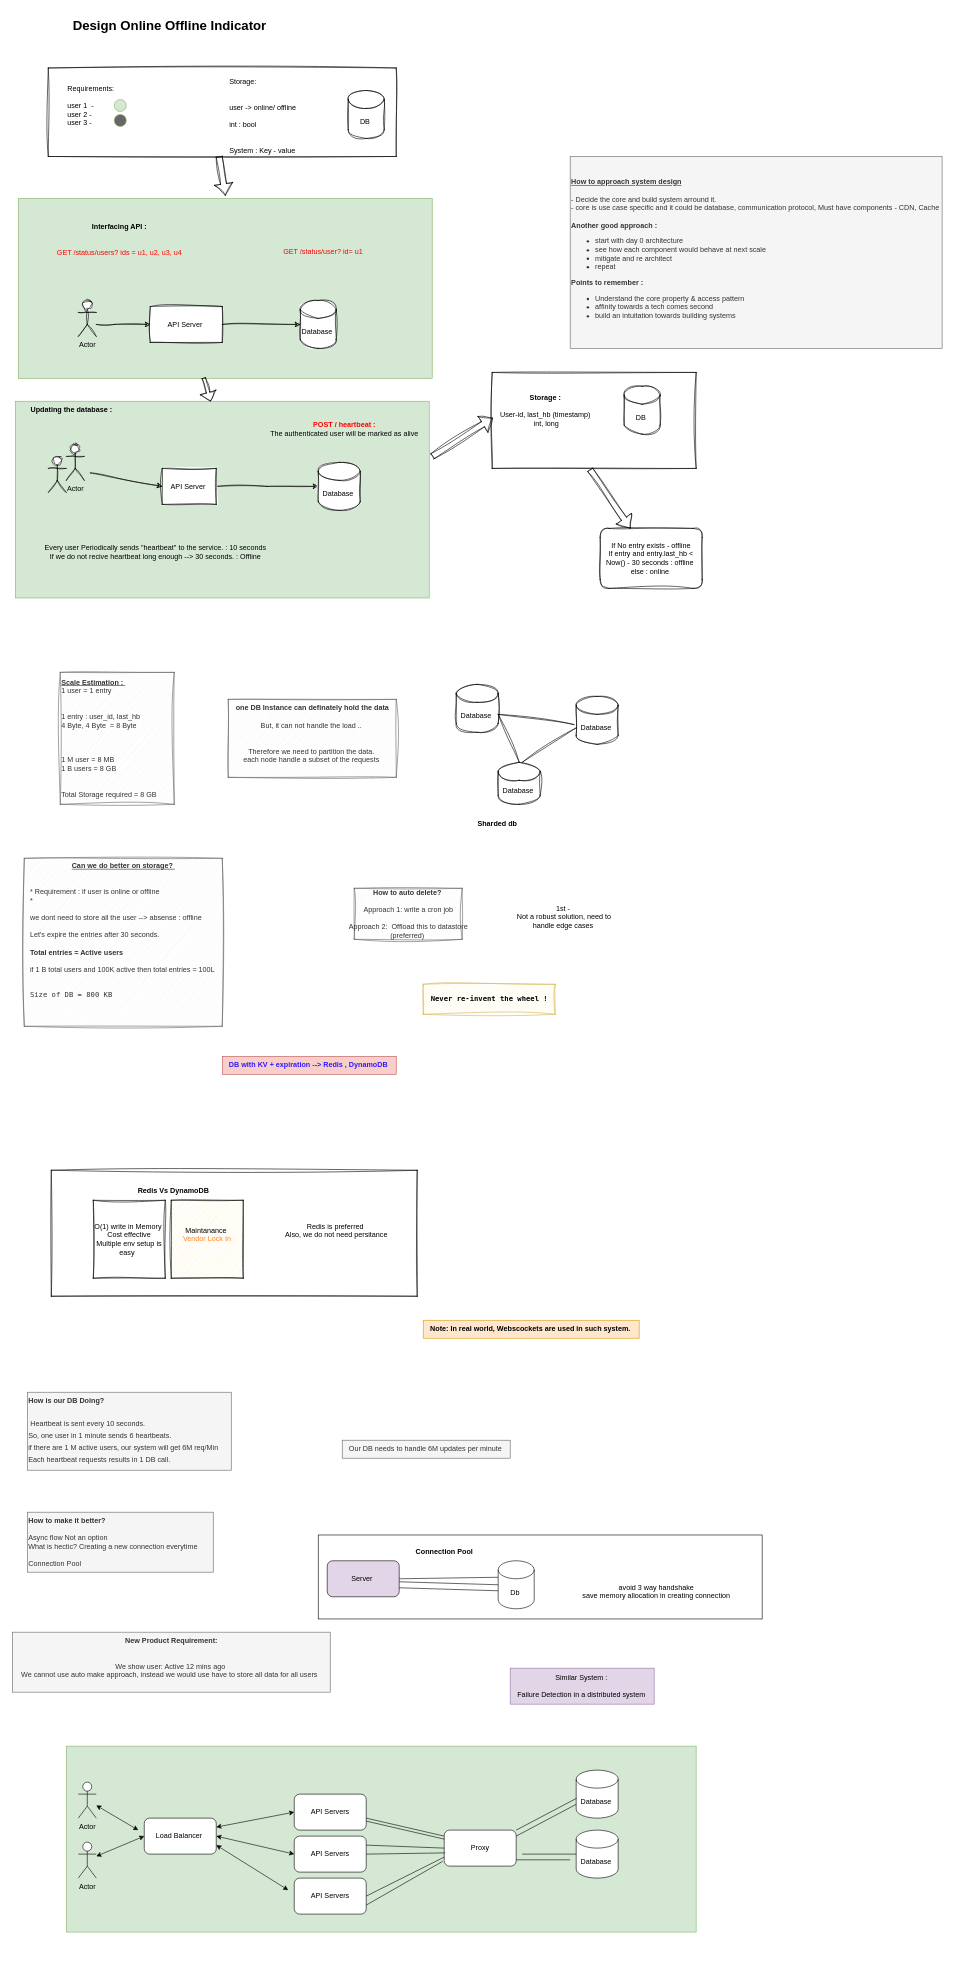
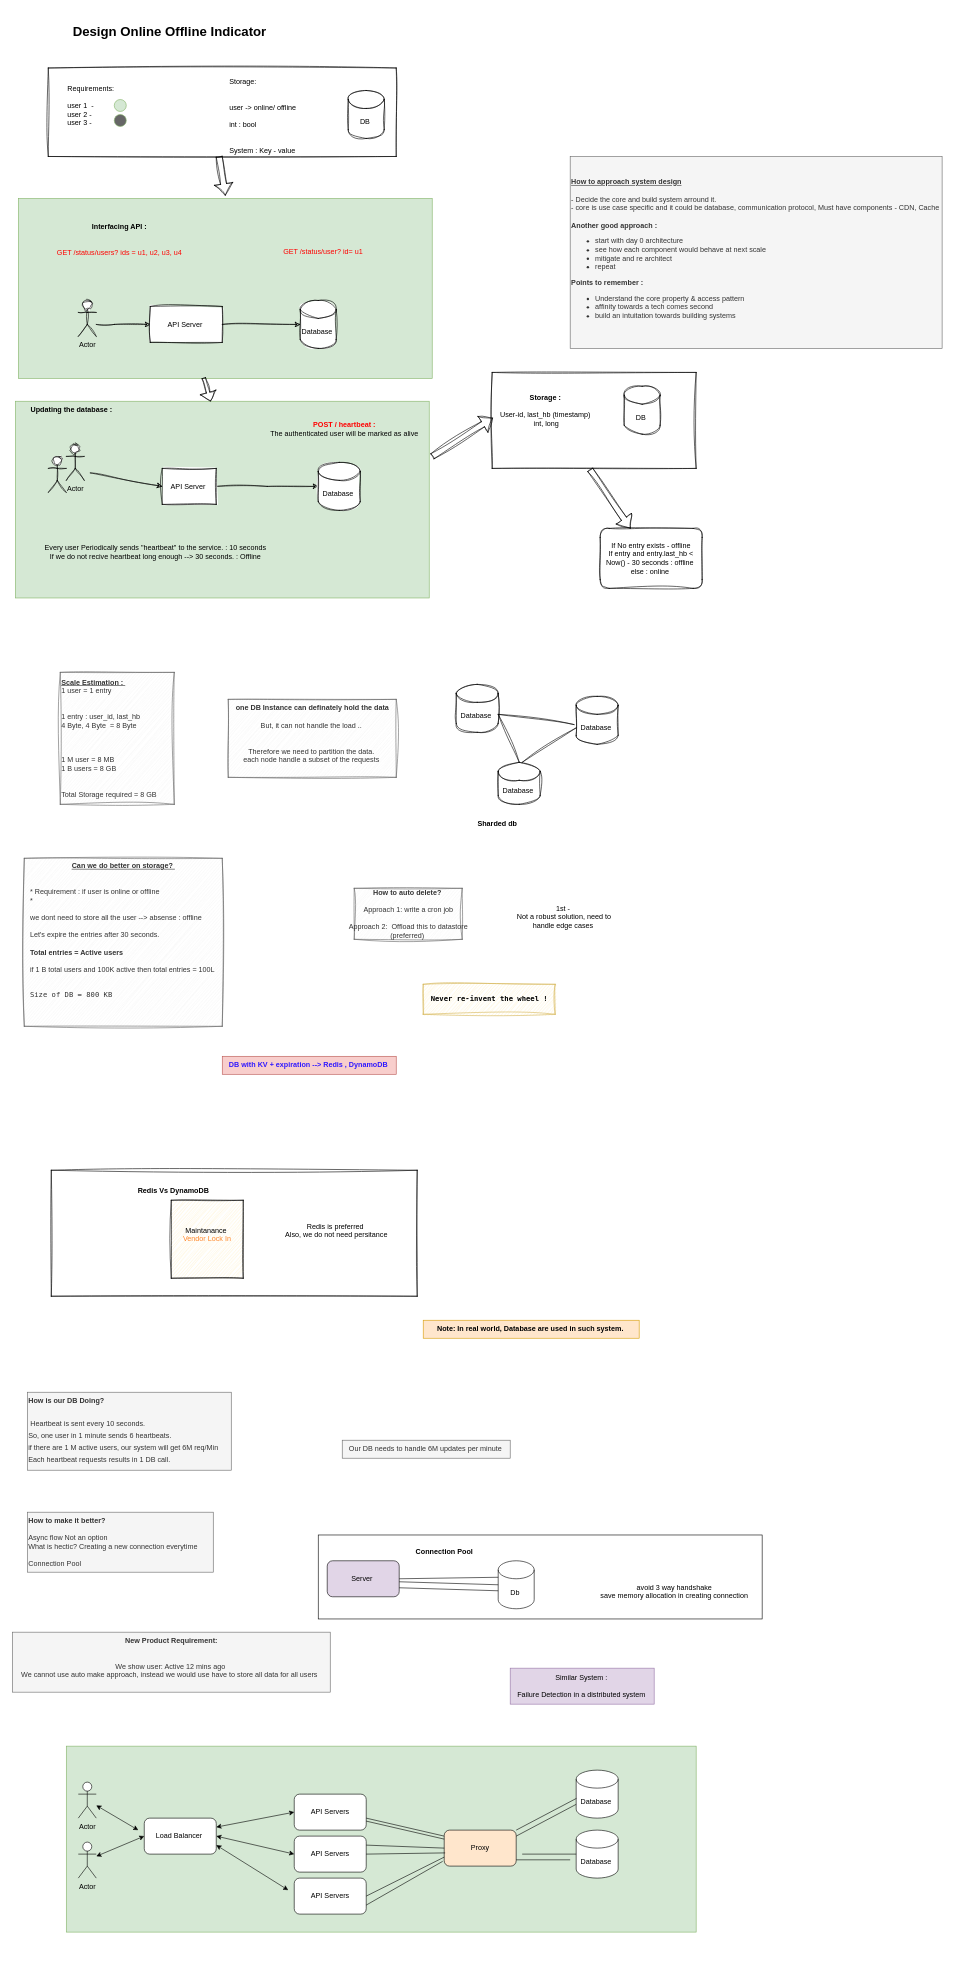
- <mxCell id="9" value="&lt;b style=&quot;font-size: 22px;&quot;&gt;&lt;font style=&quot;font-size: 22px;&quot;&gt;Design Online Offline Indicator&amp;nbsp;&lt;/font&gt;&lt;/b&gt;&lt;div style=&quot;font-size: 22px;&quot;&gt;&amp;nbsp;&lt;/div&gt;" style="text;html=1;align=center;verticalAlign=middle;resizable=0;points=[];autosize=1;strokeColor=none;fillColor=none;sketch=1;curveFitting=1;jiggle=2;" parent="1" vertex="1"><mxGeometry x="110" y="20" width="350" height="70" as="geometry" /></mxCell>
+ <mxCell id="9" value="&lt;b style=&quot;font-size: 22px;&quot;&gt;&lt;font style=&quot;font-size: 22px;&quot;&gt;Design Online Offline Indicator&amp;nbsp;&lt;/font&gt;&lt;/b&gt;&lt;div style=&quot;font-size: 22px;&quot;&gt;&amp;nbsp;&lt;/div&gt;" style="text;html=1;align=center;verticalAlign=middle;resizable=0;points=[];autosize=1;strokeColor=none;fillColor=none;sketch=1;curveFitting=1;jiggle=2;" parent="1" vertex="1"><mxGeometry x="110" y="30" width="350" height="70" as="geometry" /></mxCell>
- <mxCell id="51" value="&lt;div&gt;O(1) write in Memory&amp;nbsp;&lt;/div&gt;&lt;div&gt;Cost effective&lt;/div&gt;&lt;div&gt;Multiple env setup is easy&amp;nbsp;&amp;nbsp;&lt;/div&gt;" style="rounded=0;whiteSpace=wrap;html=1;sketch=1;curveFitting=1;jiggle=2;" parent="1" vertex="1"><mxGeometry x="155" y="2000" width="120" height="130" as="geometry" /></mxCell>
- <mxCell id="55" value="&lt;b&gt;Note: In real world, Webscockets are used in such system.&amp;nbsp;&lt;/b&gt;" style="text;html=1;align=center;verticalAlign=middle;resizable=0;points=[];autosize=1;strokeColor=#d79b00;fillColor=#ffe6cc;" parent="1" vertex="1"><mxGeometry x="705" y="2200" width="360" height="30" as="geometry" /></mxCell>
+ <mxCell id="55" value="&lt;b&gt;Note: In real world, Database are used in such system.&amp;nbsp;&lt;/b&gt;" style="text;html=1;align=center;verticalAlign=middle;resizable=0;points=[];autosize=1;strokeColor=#d79b00;fillColor=#ffe6cc;" parent="1" vertex="1"><mxGeometry x="705" y="2200" width="360" height="30" as="geometry" /></mxCell>
- <mxCell id="92" value="avoid 3 way handshake&amp;nbsp;&lt;div&gt;save memory allocation in creating connection&amp;nbsp;&lt;div&gt;&lt;br&gt;&lt;/div&gt;&lt;/div&gt;" style="text;html=1;align=center;verticalAlign=middle;resizable=0;points=[];autosize=1;strokeColor=none;fillColor=none;" parent="1" vertex="1"><mxGeometry x="960" y="2630" width="270" height="60" as="geometry" /></mxCell>
+ <mxCell id="92" value="avoid 3 way handshake&amp;nbsp;&lt;div&gt;save memory allocation in creating connection&amp;nbsp;&lt;div&gt;&lt;br&gt;&lt;/div&gt;&lt;/div&gt;" style="text;html=1;align=center;verticalAlign=middle;resizable=0;points=[];autosize=1;strokeColor=none;fillColor=none;" parent="1" vertex="1"><mxGeometry x="990" y="2630" width="270" height="60" as="geometry" /></mxCell>
- <mxCell id="74" value="Proxy" style="rounded=1;whiteSpace=wrap;html=1;" parent="1" vertex="1"><mxGeometry x="740" y="3050" width="120" height="60" as="geometry" /></mxCell>
+ <mxCell id="74" value="Proxy" style="rounded=1;whiteSpace=wrap;html=1;fillColor=#ffe6cc;" parent="1" vertex="1"><mxGeometry x="740" y="3050" width="120" height="60" as="geometry" /></mxCell>
